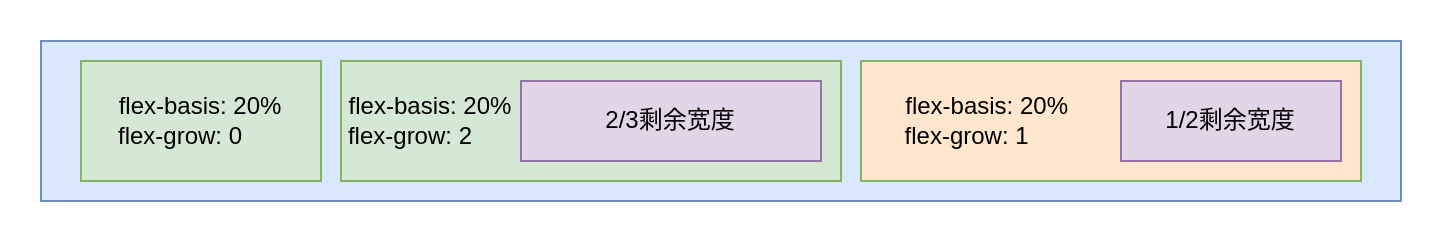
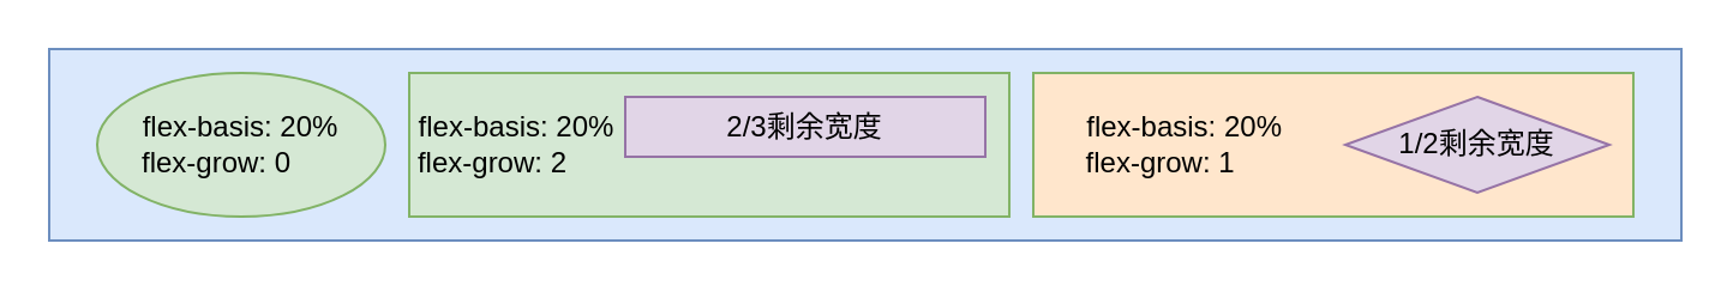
- <mxCell id="3" value="flex-basis: 20%&lt;br&gt;flex-grow: 0&amp;nbsp; &amp;nbsp; &amp;nbsp;&amp;nbsp;" style="rounded=0;whiteSpace=wrap;html=1;fillColor=#d5e8d4;strokeColor=#82b366;" vertex="1" parent="1"><mxGeometry x="40" y="30" width="120" height="60" as="geometry" /></mxCell>
+ <mxCell id="3" value="flex-basis: 20%&lt;br&gt;flex-grow: 0&amp;nbsp; &amp;nbsp; &amp;nbsp;&amp;nbsp;" style="ellipse;whiteSpace=wrap;html=1;fillColor=#d5e8d4;strokeColor=#82b366;" vertex="1" parent="1"><mxGeometry x="40" y="30" width="120" height="60" as="geometry" /></mxCell>
- <mxCell id="5" value="2/3剩余宽度" style="rounded=0;whiteSpace=wrap;html=1;fillColor=#e1d5e7;strokeColor=#9673a6;" vertex="1" parent="1"><mxGeometry x="260" y="40" width="150" height="40" as="geometry" /></mxCell>
+ <mxCell id="5" value="2/3剩余宽度" style="rounded=0;whiteSpace=wrap;html=1;fillColor=#e1d5e7;strokeColor=#9673a6;" vertex="1" parent="1"><mxGeometry x="260" y="40" width="150" height="25" as="geometry" /></mxCell>
- <mxCell id="7" value="1/2剩余宽度" style="rounded=0;whiteSpace=wrap;html=1;fillColor=#e1d5e7;strokeColor=#9673a6;" vertex="1" parent="1"><mxGeometry x="560" y="40" width="110" height="40" as="geometry" /></mxCell>
+ <mxCell id="7" value="1/2剩余宽度" style="rhombus;whiteSpace=wrap;html=1;fillColor=#e1d5e7;strokeColor=#9673a6;" vertex="1" parent="1"><mxGeometry x="560" y="40" width="110" height="40" as="geometry" /></mxCell>
